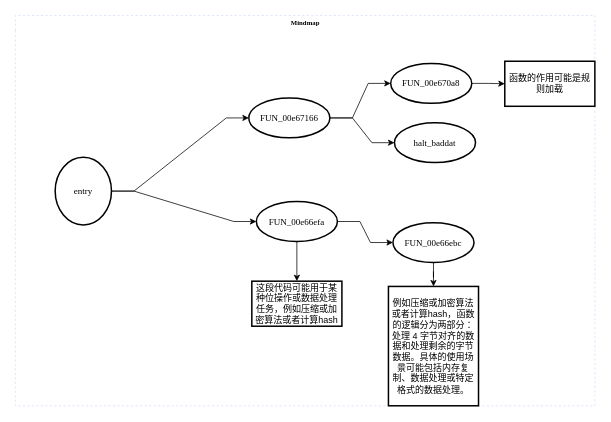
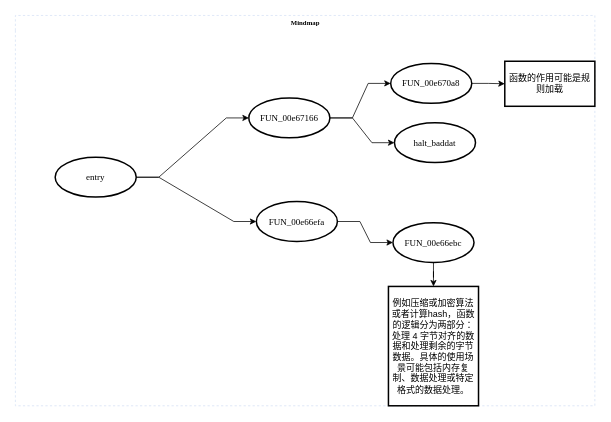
- <mxCell id="4" value="&lt;font face=&quot;Comic Sans MS&quot;&gt;entry&lt;/font&gt;" style="ellipse;whiteSpace=wrap;html=1;align=center;container=1;recursiveResize=0;treeFolding=1;strokeWidth=2;" parent="2" vertex="1"><mxGeometry x="53" y="189" width="75" height="90" as="geometry" /></mxCell>
+ <mxCell id="4" value="&lt;font face=&quot;Comic Sans MS&quot;&gt;entry&lt;/font&gt;" style="ellipse;whiteSpace=wrap;html=1;align=center;container=1;recursiveResize=0;treeFolding=1;strokeWidth=2;" parent="2" vertex="1"><mxGeometry x="53" y="189" width="108" height="53" as="geometry" /></mxCell>
- <mxCell id="7" value="" style="edgeStyle=orthogonalEdgeStyle;rounded=0;orthogonalLoop=1;jettySize=auto;html=1;" edge="1" parent="2" source="8" target="18"><mxGeometry relative="1" as="geometry" /></mxCell>
- <mxCell id="18" value="&lt;div&gt;这段代码可能用于某种位操作或数据处理任务，例如压缩或加密算法或者计算hash&lt;/div&gt;" style="whiteSpace=wrap;html=1;strokeWidth=2;" vertex="1" parent="2"><mxGeometry x="315" y="354" width="120" height="60" as="geometry" /></mxCell>
